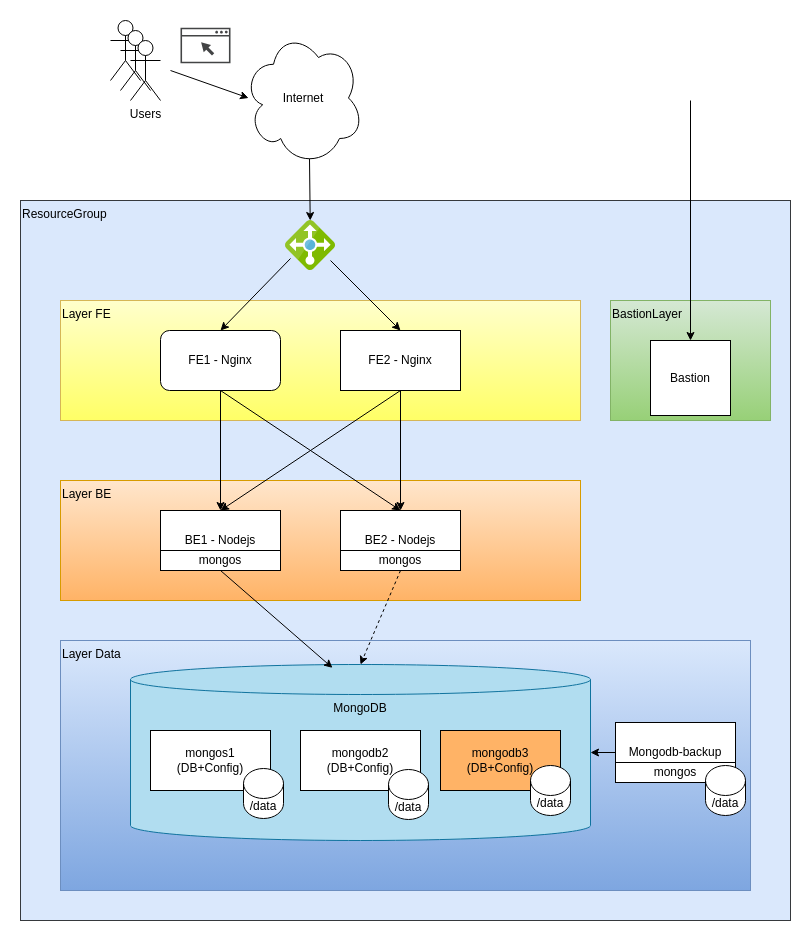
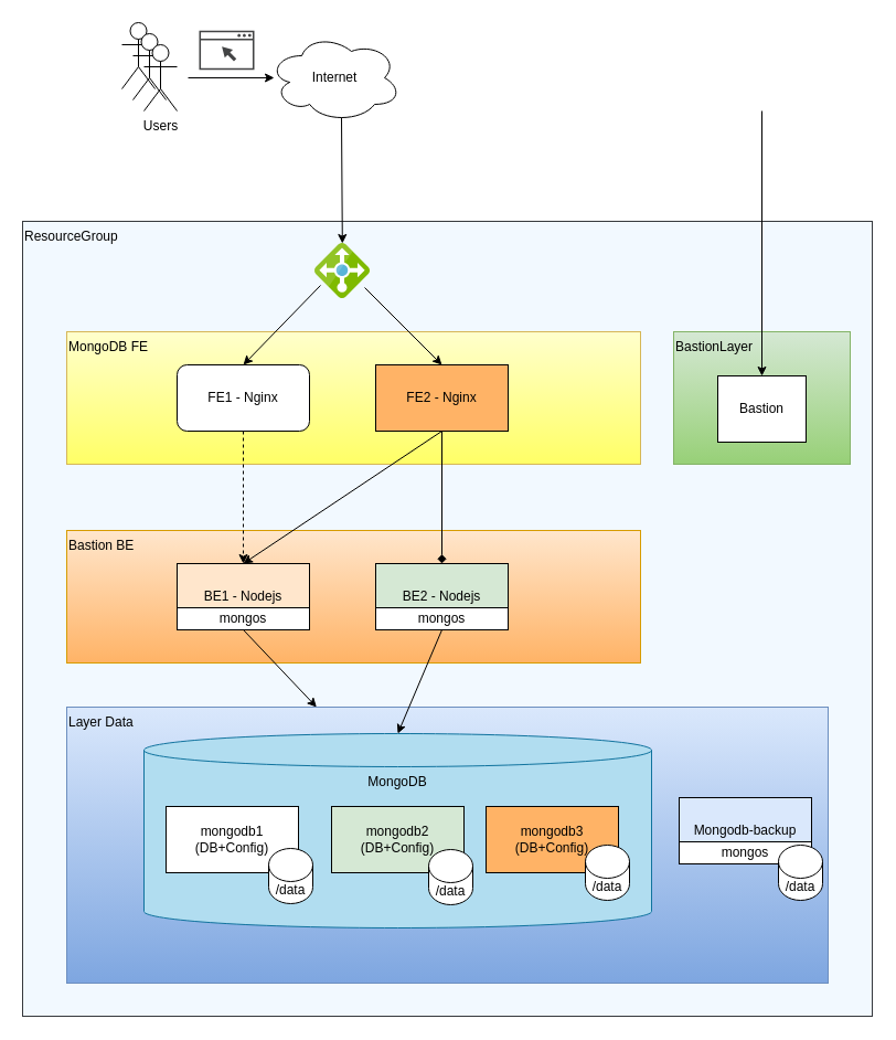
- <mxCell id="25" value="Internet" style="ellipse;shape=cloud;whiteSpace=wrap;html=1;align=center;" parent="1" vertex="1"><mxGeometry x="243" y="30" width="120" height="135" as="geometry" /></mxCell>
+ <mxCell id="25" value="Internet" style="ellipse;shape=cloud;whiteSpace=wrap;html=1;align=center;" parent="1" vertex="1"><mxGeometry x="243" y="30" width="120" height="80" as="geometry" /></mxCell>
- <mxCell id="2" value="ResourceGroup&lt;br&gt;" style="rounded=0;whiteSpace=wrap;html=1;align=left;verticalAlign=top;strokeColor=#36393d;fillColor=#dae8fc;" parent="1" vertex="1"><mxGeometry x="20" y="200" width="770" height="720" as="geometry" /></mxCell>
+ <mxCell id="2" value="ResourceGroup&lt;br&gt;" style="rounded=0;whiteSpace=wrap;html=1;align=left;verticalAlign=top;strokeColor=#36393d;fillColor=#F2F9FF;" parent="1" vertex="1"><mxGeometry x="20" y="200" width="770" height="720" as="geometry" /></mxCell>
- <mxCell id="3" value="Layer FE" style="rounded=0;whiteSpace=wrap;html=1;verticalAlign=top;align=left;strokeColor=#d6b656;gradientColor=#FFFF66;fillColor=#FFFFCC;" parent="1" vertex="1"><mxGeometry x="60" y="300" width="520" height="120" as="geometry" /></mxCell>
+ <mxCell id="3" value="MongoDB FE" style="rounded=0;whiteSpace=wrap;html=1;verticalAlign=top;align=left;strokeColor=#d6b656;gradientColor=#FFFF66;fillColor=#FFFFCC;" parent="1" vertex="1"><mxGeometry x="60" y="300" width="520" height="120" as="geometry" /></mxCell>
- <mxCell id="5" value="FE2 - Nginx" style="rounded=0;whiteSpace=wrap;html=1;" parent="1" vertex="1"><mxGeometry x="340" y="330" width="120" height="60" as="geometry" /></mxCell>
+ <mxCell id="5" value="FE2 - Nginx" style="rounded=0;whiteSpace=wrap;html=1;fillColor=#ffb366;" parent="1" vertex="1"><mxGeometry x="340" y="330" width="120" height="60" as="geometry" /></mxCell>
- <mxCell id="21" value="Bastion" style="rounded=0;whiteSpace=wrap;html=1;align=center;" parent="1" vertex="1"><mxGeometry x="650" y="340" width="80" height="75" as="geometry" /></mxCell>
+ <mxCell id="21" value="Bastion" style="rounded=0;whiteSpace=wrap;html=1;align=center;" parent="1" vertex="1"><mxGeometry x="650" y="340" width="80" height="60" as="geometry" /></mxCell>
- <mxCell id="9" value="" style="endArrow=classic;html=1;exitX=0.5;exitY=1;exitDx=0;exitDy=0;entryX=0.5;entryY=0;entryDx=0;entryDy=0;" parent="1" source="4" target="7" edge="1"><mxGeometry width="50" height="50" relative="1" as="geometry"><mxPoint x="300" y="590" as="sourcePoint" /><mxPoint x="350" y="540" as="targetPoint" /></mxGeometry></mxCell>
+ <mxCell id="9" value="" style="endArrow=classic;html=1;exitX=0.5;exitY=1;exitDx=0;exitDy=0;entryX=0.5;entryY=0;entryDx=0;entryDy=0;dashed=1;" parent="1" source="4" target="7" edge="1"><mxGeometry width="50" height="50" relative="1" as="geometry"><mxPoint x="300" y="590" as="sourcePoint" /><mxPoint x="350" y="540" as="targetPoint" /></mxGeometry></mxCell>
- <mxCell id="10" value="" style="endArrow=classic;html=1;exitX=0.5;exitY=1;exitDx=0;exitDy=0;entryX=0.5;entryY=0;entryDx=0;entryDy=0;" parent="1" source="4" target="8" edge="1"><mxGeometry width="50" height="50" relative="1" as="geometry"><mxPoint x="300" y="590" as="sourcePoint" /><mxPoint x="350" y="540" as="targetPoint" /></mxGeometry></mxCell>
- <mxCell id="6" value="Layer BE" style="rounded=0;whiteSpace=wrap;html=1;verticalAlign=top;align=left;strokeColor=#d79b00;gradientDirection=north;fillColor=#FFB366;gradientColor=#FFE6CC;" parent="1" vertex="1"><mxGeometry x="60" y="480" width="520" height="120" as="geometry" /></mxCell>
+ <mxCell id="6" value="Bastion BE" style="rounded=0;whiteSpace=wrap;html=1;verticalAlign=top;align=left;strokeColor=#d79b00;gradientDirection=north;fillColor=#FFB366;gradientColor=#FFE6CC;" parent="1" vertex="1"><mxGeometry x="60" y="480" width="520" height="120" as="geometry" /></mxCell>
- <mxCell id="11" value="" style="endArrow=classic;html=1;exitX=0.5;exitY=1;exitDx=0;exitDy=0;" parent="1" source="5" target="8" edge="1"><mxGeometry width="50" height="50" relative="1" as="geometry"><mxPoint x="300" y="590" as="sourcePoint" /><mxPoint x="350" y="540" as="targetPoint" /></mxGeometry></mxCell>
+ <mxCell id="11" value="" style="endArrow=diamond;html=1;exitX=0.5;exitY=1;exitDx=0;exitDy=0;" parent="1" source="5" target="8" edge="1"><mxGeometry width="50" height="50" relative="1" as="geometry"><mxPoint x="300" y="590" as="sourcePoint" /><mxPoint x="350" y="540" as="targetPoint" /></mxGeometry></mxCell>
- <mxCell id="7" value="BE1 - Nodejs" style="rounded=0;whiteSpace=wrap;html=1;" parent="1" vertex="1"><mxGeometry x="160" y="510" width="120" height="60" as="geometry" /></mxCell>
+ <mxCell id="7" value="BE1 - Nodejs" style="rounded=0;whiteSpace=wrap;html=1;fillColor=#ffe6cc;" parent="1" vertex="1"><mxGeometry x="160" y="510" width="120" height="60" as="geometry" /></mxCell>
- <mxCell id="8" value="BE2 - Nodejs" style="rounded=0;whiteSpace=wrap;html=1;" parent="1" vertex="1"><mxGeometry x="340" y="510" width="120" height="60" as="geometry" /></mxCell>
+ <mxCell id="8" value="BE2 - Nodejs" style="rounded=0;whiteSpace=wrap;html=1;fillColor=#d5e8d4;" parent="1" vertex="1"><mxGeometry x="340" y="510" width="120" height="60" as="geometry" /></mxCell>
- <mxCell id="17" value="" style="endArrow=classic;html=1;exitX=0.5;exitY=1;exitDx=0;exitDy=0;entryX=0.5;entryY=0;entryDx=0;entryDy=0;entryPerimeter=0;dashed=1;" parent="1" source="8" target="14" edge="1"><mxGeometry width="50" height="50" relative="1" as="geometry"><mxPoint x="300" y="590" as="sourcePoint" /><mxPoint x="350" y="540" as="targetPoint" /></mxGeometry></mxCell>
+ <mxCell id="17" value="" style="endArrow=classic;html=1;exitX=0.5;exitY=1;exitDx=0;exitDy=0;entryX=0.5;entryY=0;entryDx=0;entryDy=0;entryPerimeter=0;" parent="1" source="8" target="14" edge="1"><mxGeometry width="50" height="50" relative="1" as="geometry"><mxPoint x="300" y="590" as="sourcePoint" /><mxPoint x="350" y="540" as="targetPoint" /></mxGeometry></mxCell>
- <mxCell id="16" value="" style="endArrow=classic;html=1;exitX=0.5;exitY=1;exitDx=0;exitDy=0;entryX=0.439;entryY=0.019;entryDx=0;entryDy=0;entryPerimeter=0;" parent="1" source="7" target="14" edge="1"><mxGeometry width="50" height="50" relative="1" as="geometry"><mxPoint x="300" y="590" as="sourcePoint" /><mxPoint x="350" y="540" as="targetPoint" /></mxGeometry></mxCell>
+ <mxCell id="16" value="" style="endArrow=classic;html=1;exitX=0.5;exitY=1;exitDx=0;exitDy=0;" parent="1" source="7" target="13" edge="1"><mxGeometry width="50" height="50" relative="1" as="geometry"><mxPoint x="300" y="590" as="sourcePoint" /><mxPoint x="350" y="540" as="targetPoint" /></mxGeometry></mxCell>
- <mxCell id="35" style="edgeStyle=orthogonalEdgeStyle;rounded=0;orthogonalLoop=1;jettySize=auto;html=1;exitX=0;exitY=0.5;exitDx=0;exitDy=0;" edge="1" parent="1" source="36" target="14"><mxGeometry relative="1" as="geometry" /></mxCell>
- <mxCell id="36" value="Mongodb-backup" style="rounded=0;whiteSpace=wrap;html=1;" vertex="1" parent="1"><mxGeometry x="615" y="722" width="120" height="60" as="geometry" /></mxCell>
+ <mxCell id="36" value="Mongodb-backup" style="rounded=0;whiteSpace=wrap;html=1;fillColor=#dae8fc;" vertex="1" parent="1"><mxGeometry x="615" y="722" width="120" height="60" as="geometry" /></mxCell>
- <mxCell id="30" value="mongos1&lt;br&gt;(DB+Config)" style="rounded=0;whiteSpace=wrap;html=1;verticalAlign=middle;" vertex="1" parent="1"><mxGeometry x="150" y="730" width="120" height="60" as="geometry" /></mxCell>
+ <mxCell id="30" value="mongodb1&lt;br&gt;(DB+Config)" style="rounded=0;whiteSpace=wrap;html=1;verticalAlign=middle;" vertex="1" parent="1"><mxGeometry x="150" y="730" width="120" height="60" as="geometry" /></mxCell>
- <mxCell id="31" value="mongodb2&lt;br&gt;(DB+Config)" style="rounded=0;whiteSpace=wrap;html=1;" vertex="1" parent="1"><mxGeometry x="300" y="730" width="120" height="60" as="geometry" /></mxCell>
+ <mxCell id="31" value="mongodb2&lt;br&gt;(DB+Config)" style="rounded=0;whiteSpace=wrap;html=1;fillColor=#d5e8d4;" vertex="1" parent="1"><mxGeometry x="300" y="730" width="120" height="60" as="geometry" /></mxCell>
